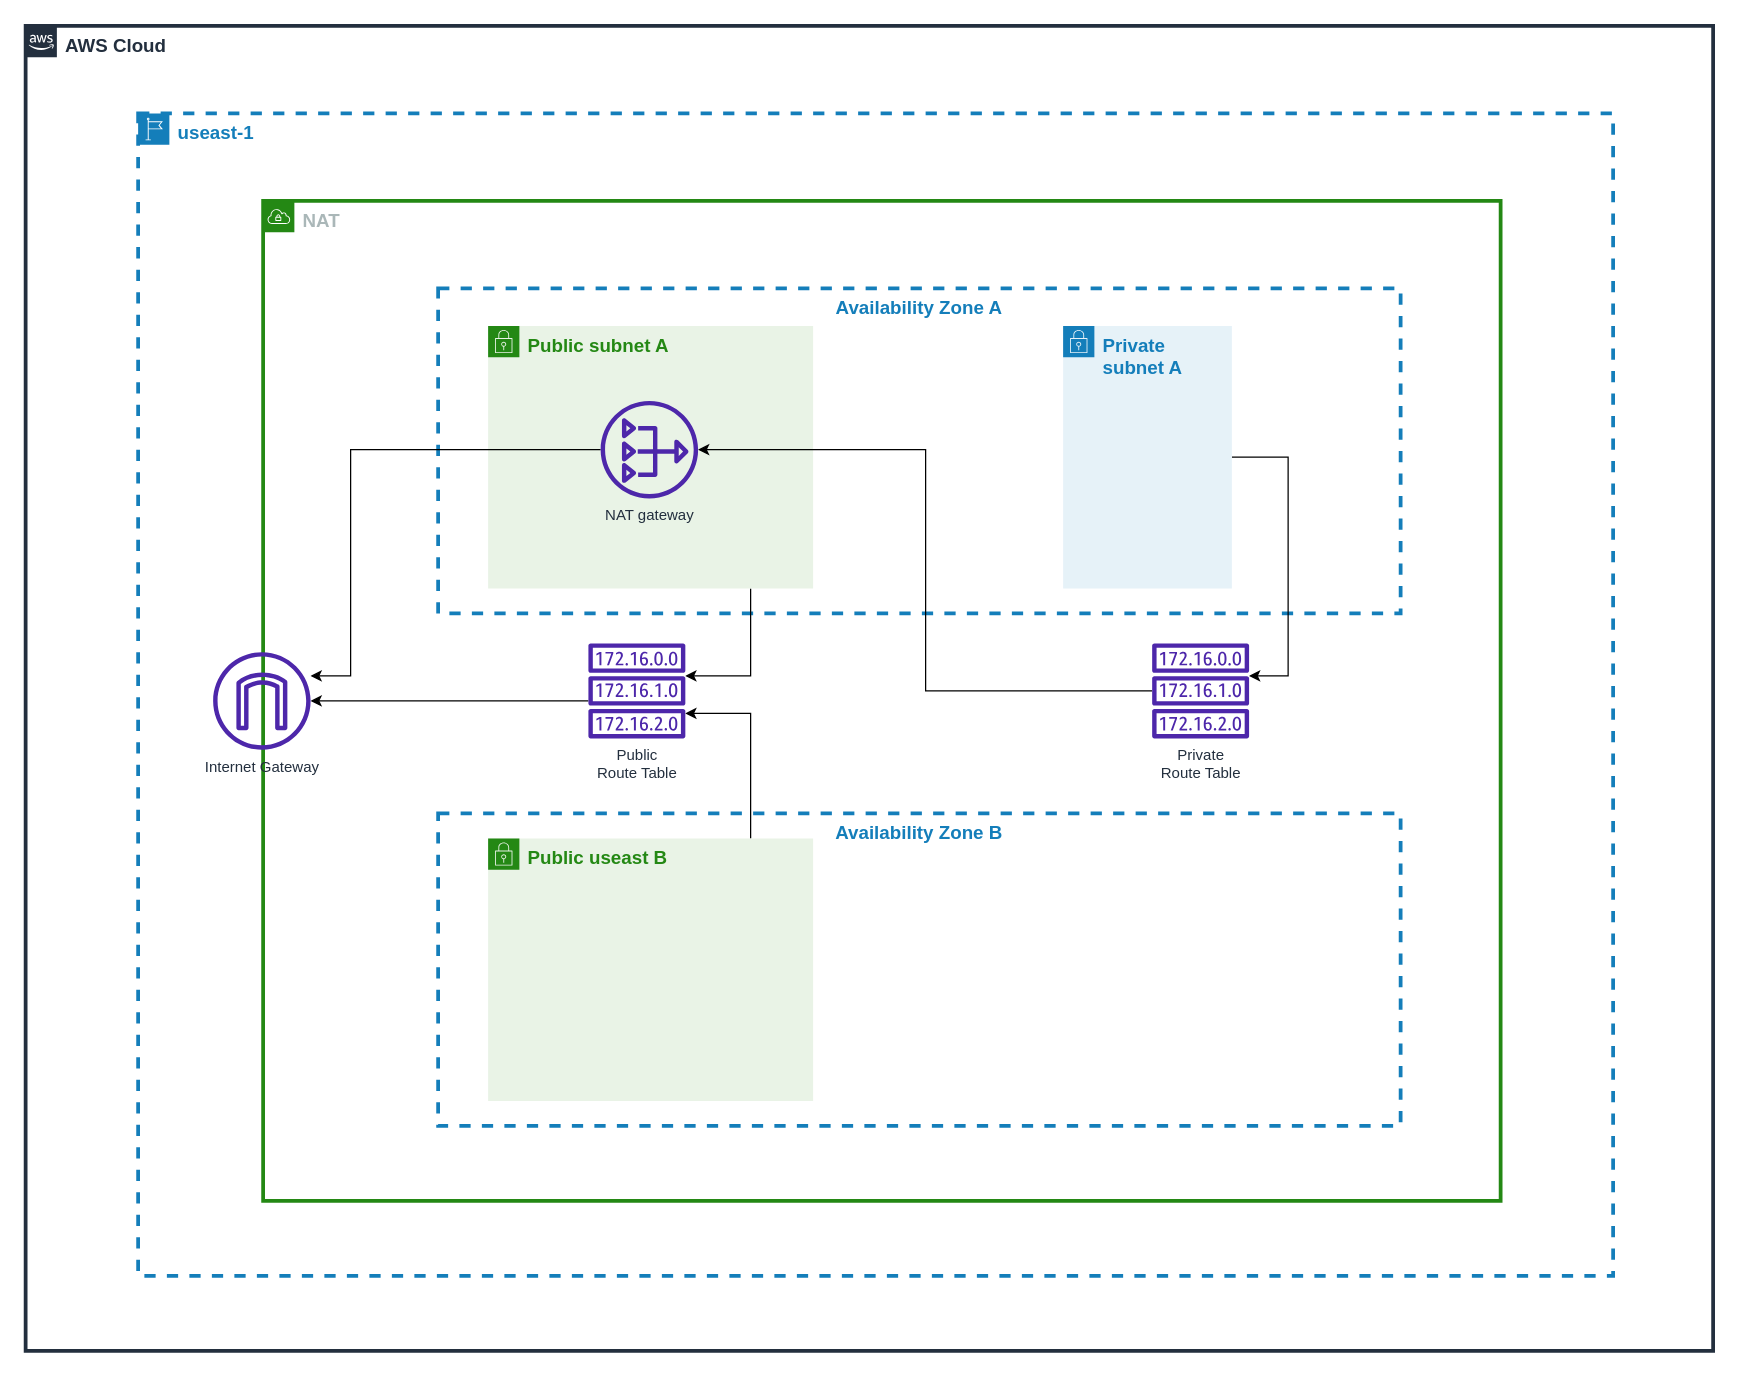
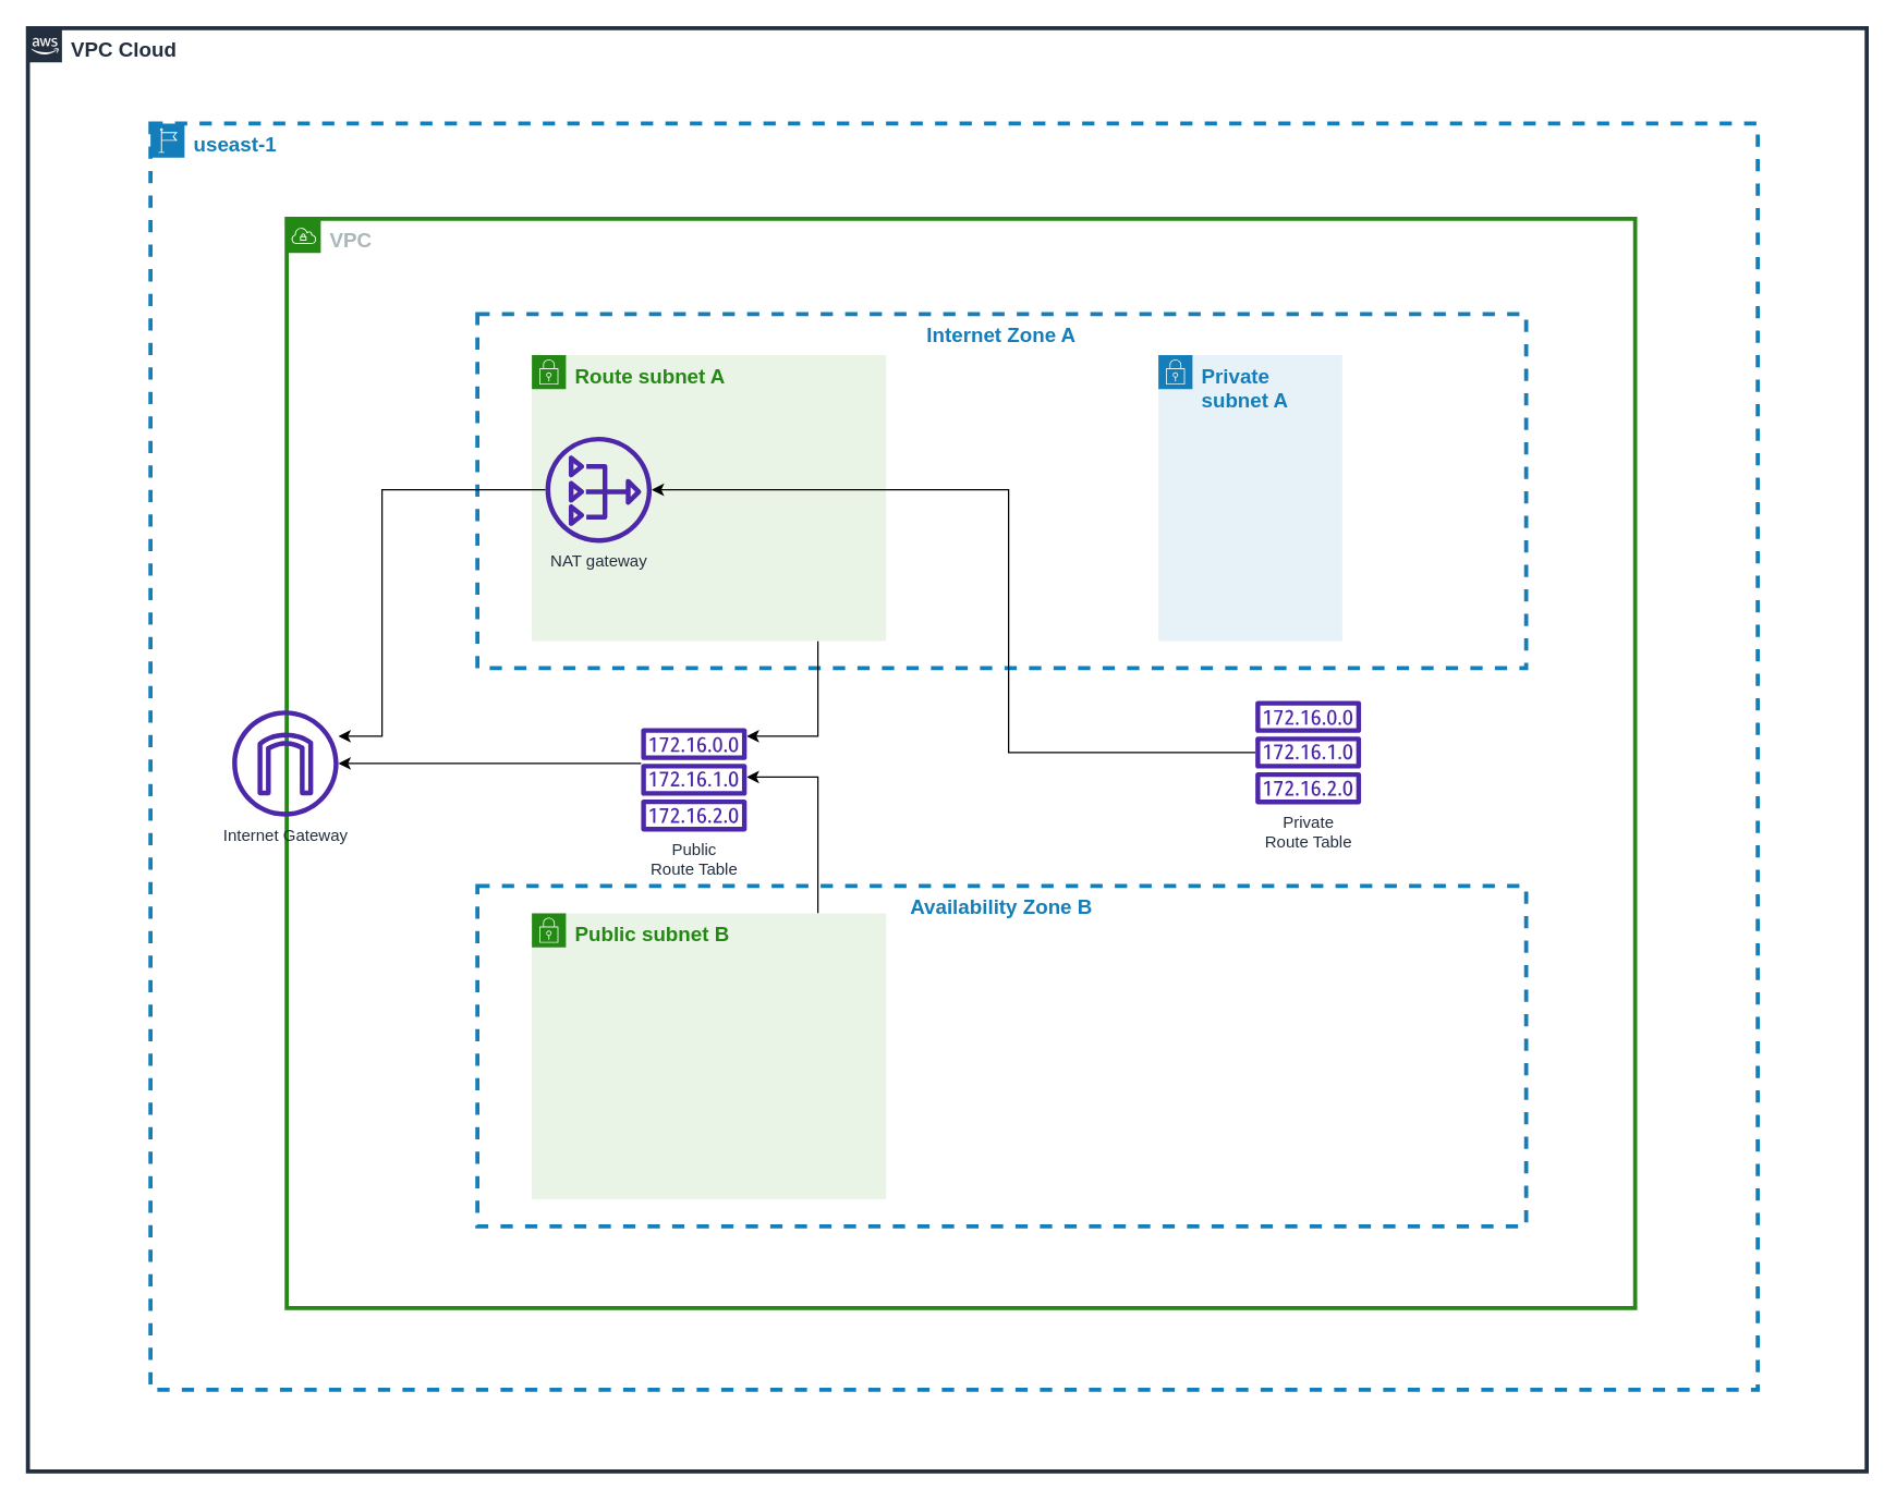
- <mxCell id="4" value="AWS Cloud" style="points=[[0,0],[0.25,0],[0.5,0],[0.75,0],[1,0],[1,0.25],[1,0.5],[1,0.75],[1,1],[0.75,1],[0.5,1],[0.25,1],[0,1],[0,0.75],[0,0.5],[0,0.25]];outlineConnect=0;gradientColor=none;html=1;whiteSpace=wrap;fontSize=15;fontStyle=1;container=0;pointerEvents=0;collapsible=0;recursiveResize=0;shape=mxgraph.aws4.group;grIcon=mxgraph.aws4.group_aws_cloud_alt;strokeColor=#232F3E;fillColor=none;verticalAlign=top;align=left;spacingLeft=30;fontColor=#232F3E;dashed=0;strokeWidth=3;" parent="1" vertex="1"><mxGeometry x="20" y="20" width="1350" height="1060" as="geometry" /></mxCell>
+ <mxCell id="4" value="VPC Cloud" style="points=[[0,0],[0.25,0],[0.5,0],[0.75,0],[1,0],[1,0.25],[1,0.5],[1,0.75],[1,1],[0.75,1],[0.5,1],[0.25,1],[0,1],[0,0.75],[0,0.5],[0,0.25]];outlineConnect=0;gradientColor=none;html=1;whiteSpace=wrap;fontSize=15;fontStyle=1;container=0;pointerEvents=0;collapsible=0;recursiveResize=0;shape=mxgraph.aws4.group;grIcon=mxgraph.aws4.group_aws_cloud_alt;strokeColor=#232F3E;fillColor=none;verticalAlign=top;align=left;spacingLeft=30;fontColor=#232F3E;dashed=0;strokeWidth=3;" parent="1" vertex="1"><mxGeometry x="20" y="20" width="1350" height="1060" as="geometry" /></mxCell>
- <mxCell id="3" value="&lt;font style=&quot;font-size: 15px;&quot;&gt;&lt;b&gt;NAT&lt;/b&gt;&lt;/font&gt;" style="points=[[0,0],[0.25,0],[0.5,0],[0.75,0],[1,0],[1,0.25],[1,0.5],[1,0.75],[1,1],[0.75,1],[0.5,1],[0.25,1],[0,1],[0,0.75],[0,0.5],[0,0.25]];outlineConnect=0;gradientColor=none;html=1;whiteSpace=wrap;fontSize=12;fontStyle=0;container=0;pointerEvents=0;collapsible=0;recursiveResize=0;shape=mxgraph.aws4.group;grIcon=mxgraph.aws4.group_vpc;strokeColor=#248814;fillColor=none;verticalAlign=top;align=left;spacingLeft=30;fontColor=#AAB7B8;dashed=0;strokeWidth=3;" parent="1" vertex="1"><mxGeometry x="210" y="160" width="990" height="800" as="geometry" /></mxCell>
+ <mxCell id="3" value="&lt;font style=&quot;font-size: 15px;&quot;&gt;&lt;b&gt;VPC&lt;/b&gt;&lt;/font&gt;" style="points=[[0,0],[0.25,0],[0.5,0],[0.75,0],[1,0],[1,0.25],[1,0.5],[1,0.75],[1,1],[0.75,1],[0.5,1],[0.25,1],[0,1],[0,0.75],[0,0.5],[0,0.25]];outlineConnect=0;gradientColor=none;html=1;whiteSpace=wrap;fontSize=12;fontStyle=0;container=0;pointerEvents=0;collapsible=0;recursiveResize=0;shape=mxgraph.aws4.group;grIcon=mxgraph.aws4.group_vpc;strokeColor=#248814;fillColor=none;verticalAlign=top;align=left;spacingLeft=30;fontColor=#AAB7B8;dashed=0;strokeWidth=3;" parent="1" vertex="1"><mxGeometry x="210" y="160" width="990" height="800" as="geometry" /></mxCell>
- <mxCell id="2" value="Availability Zone A" style="fillColor=none;strokeColor=#147EBA;dashed=1;verticalAlign=top;fontStyle=1;fontColor=#147EBA;whiteSpace=wrap;html=1;strokeWidth=3;fontSize=15;labelPosition=center;verticalLabelPosition=middle;align=center;horizontal=1;" parent="1" vertex="1"><mxGeometry x="350" y="230" width="770" height="260" as="geometry" /></mxCell>
+ <mxCell id="2" value="Internet Zone A" style="fillColor=none;strokeColor=#147EBA;dashed=1;verticalAlign=top;fontStyle=1;fontColor=#147EBA;whiteSpace=wrap;html=1;strokeWidth=3;fontSize=15;labelPosition=center;verticalLabelPosition=middle;align=center;horizontal=1;" parent="1" vertex="1"><mxGeometry x="350" y="230" width="770" height="260" as="geometry" /></mxCell>
- <mxCell id="6" value="Public subnet A" style="points=[[0,0],[0.25,0],[0.5,0],[0.75,0],[1,0],[1,0.25],[1,0.5],[1,0.75],[1,1],[0.75,1],[0.5,1],[0.25,1],[0,1],[0,0.75],[0,0.5],[0,0.25]];outlineConnect=0;gradientColor=none;html=1;whiteSpace=wrap;fontSize=15;fontStyle=1;container=0;pointerEvents=0;collapsible=0;recursiveResize=0;shape=mxgraph.aws4.group;grIcon=mxgraph.aws4.group_security_group;grStroke=0;strokeColor=#248814;fillColor=#E9F3E6;verticalAlign=top;align=left;spacingLeft=30;fontColor=#248814;dashed=0;" parent="1" vertex="1"><mxGeometry x="390" y="260" width="260" height="210" as="geometry" /></mxCell>
+ <mxCell id="6" value="Route subnet A" style="points=[[0,0],[0.25,0],[0.5,0],[0.75,0],[1,0],[1,0.25],[1,0.5],[1,0.75],[1,1],[0.75,1],[0.5,1],[0.25,1],[0,1],[0,0.75],[0,0.5],[0,0.25]];outlineConnect=0;gradientColor=none;html=1;whiteSpace=wrap;fontSize=15;fontStyle=1;container=0;pointerEvents=0;collapsible=0;recursiveResize=0;shape=mxgraph.aws4.group;grIcon=mxgraph.aws4.group_security_group;grStroke=0;strokeColor=#248814;fillColor=#E9F3E6;verticalAlign=top;align=left;spacingLeft=30;fontColor=#248814;dashed=0;" parent="1" vertex="1"><mxGeometry x="390" y="260" width="260" height="210" as="geometry" /></mxCell>
- <mxCell id="15" value="NAT gateway" style="sketch=0;outlineConnect=0;fontColor=#232F3E;gradientColor=none;fillColor=#4D27AA;strokeColor=none;dashed=0;verticalLabelPosition=bottom;verticalAlign=top;align=center;html=1;fontSize=12;fontStyle=0;aspect=fixed;pointerEvents=1;shape=mxgraph.aws4.nat_gateway;" parent="1" vertex="1"><mxGeometry x="480" y="320" width="78" height="78" as="geometry" /></mxCell>
+ <mxCell id="15" value="NAT gateway" style="sketch=0;outlineConnect=0;fontColor=#232F3E;gradientColor=none;fillColor=#4D27AA;strokeColor=none;dashed=0;verticalLabelPosition=bottom;verticalAlign=top;align=center;html=1;fontSize=12;fontStyle=0;aspect=fixed;pointerEvents=1;shape=mxgraph.aws4.nat_gateway;" parent="1" vertex="1"><mxGeometry x="400" y="320" width="78" height="78" as="geometry" /></mxCell>
- <mxCell id="8" style="edgeStyle=orthogonalEdgeStyle;rounded=0;orthogonalLoop=1;jettySize=auto;html=1;" edge="1" parent="1" source="9" target="11"><mxGeometry relative="1" as="geometry"><Array as="points"><mxPoint x="1030" y="540" /></Array></mxGeometry></mxCell>
- <mxCell id="13" value="Public&lt;br&gt;Route Table" style="sketch=0;outlineConnect=0;fontColor=#232F3E;gradientColor=none;fillColor=#4D27AA;strokeColor=none;dashed=0;verticalLabelPosition=bottom;verticalAlign=top;align=center;html=1;fontSize=12;fontStyle=0;aspect=fixed;pointerEvents=1;shape=mxgraph.aws4.route_table;" parent="1" vertex="1"><mxGeometry x="470" y="514" width="78" height="76" as="geometry" /></mxCell>
+ <mxCell id="13" value="Public&lt;br&gt;Route Table" style="sketch=0;outlineConnect=0;fontColor=#232F3E;gradientColor=none;fillColor=#4D27AA;strokeColor=none;dashed=0;verticalLabelPosition=bottom;verticalAlign=top;align=center;html=1;fontSize=12;fontStyle=0;aspect=fixed;pointerEvents=1;shape=mxgraph.aws4.route_table;" parent="1" vertex="1"><mxGeometry x="470" y="534" width="78" height="76" as="geometry" /></mxCell>
- <mxCell id="18" value="Public useast B" style="points=[[0,0],[0.25,0],[0.5,0],[0.75,0],[1,0],[1,0.25],[1,0.5],[1,0.75],[1,1],[0.75,1],[0.5,1],[0.25,1],[0,1],[0,0.75],[0,0.5],[0,0.25]];outlineConnect=0;gradientColor=none;html=1;whiteSpace=wrap;fontSize=15;fontStyle=1;container=0;pointerEvents=0;collapsible=0;recursiveResize=0;shape=mxgraph.aws4.group;grIcon=mxgraph.aws4.group_security_group;grStroke=0;strokeColor=#248814;fillColor=#E9F3E6;verticalAlign=top;align=left;spacingLeft=30;fontColor=#248814;dashed=0;" vertex="1" parent="1"><mxGeometry x="390" y="670" width="260" height="210" as="geometry" /></mxCell>
+ <mxCell id="18" value="Public subnet B" style="points=[[0,0],[0.25,0],[0.5,0],[0.75,0],[1,0],[1,0.25],[1,0.5],[1,0.75],[1,1],[0.75,1],[0.5,1],[0.25,1],[0,1],[0,0.75],[0,0.5],[0,0.25]];outlineConnect=0;gradientColor=none;html=1;whiteSpace=wrap;fontSize=15;fontStyle=1;container=0;pointerEvents=0;collapsible=0;recursiveResize=0;shape=mxgraph.aws4.group;grIcon=mxgraph.aws4.group_security_group;grStroke=0;strokeColor=#248814;fillColor=#E9F3E6;verticalAlign=top;align=left;spacingLeft=30;fontColor=#248814;dashed=0;" vertex="1" parent="1"><mxGeometry x="390" y="670" width="260" height="210" as="geometry" /></mxCell>
